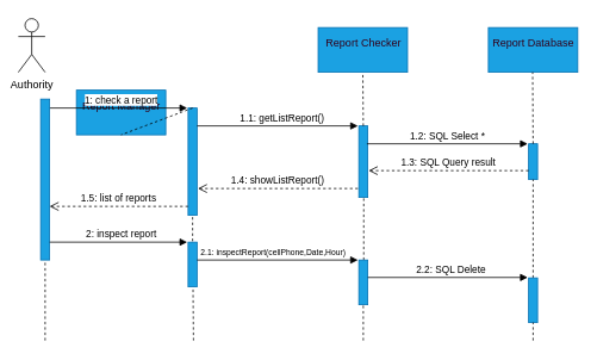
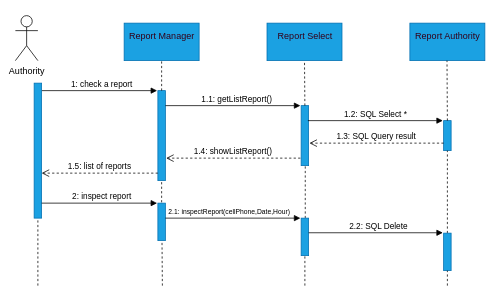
- <mxCell id="3" value="&lt;div&gt;&lt;font color=&quot;#33001A&quot;&gt;Report Checker&lt;br&gt;&lt;/font&gt;&lt;/div&gt;&lt;div&gt;&lt;br&gt;&lt;/div&gt;" style="html=1;fillColor=#1ba1e2;strokeColor=#006EAF;fontColor=#ffffff;" parent="1" vertex="1"><mxGeometry x="355.5" y="30" width="100" height="50" as="geometry" /></mxCell>
+ <mxCell id="3" value="&lt;div&gt;&lt;font color=&quot;#33001A&quot;&gt;Report Select&lt;br&gt;&lt;/font&gt;&lt;/div&gt;&lt;div&gt;&lt;br&gt;&lt;/div&gt;" style="html=1;fillColor=#1ba1e2;strokeColor=#006EAF;fontColor=#ffffff;" parent="1" vertex="1"><mxGeometry x="355.5" y="30" width="100" height="50" as="geometry" /></mxCell>
- <mxCell id="7" value="&lt;div&gt;&lt;font color=&quot;#33001A&quot;&gt;Report Database&lt;/font&gt;&lt;/div&gt;&lt;div&gt;&lt;br&gt;&lt;/div&gt;" style="html=1;fillColor=#1ba1e2;strokeColor=#006EAF;fontColor=#ffffff;" parent="1" vertex="1"><mxGeometry x="546" y="30" width="100" height="50" as="geometry" /></mxCell>
+ <mxCell id="7" value="&lt;div&gt;&lt;font color=&quot;#33001A&quot;&gt;Report Authority&lt;/font&gt;&lt;/div&gt;&lt;div&gt;&lt;br&gt;&lt;/div&gt;" style="html=1;fillColor=#1ba1e2;strokeColor=#006EAF;fontColor=#ffffff;" parent="1" vertex="1"><mxGeometry x="546" y="30" width="100" height="50" as="geometry" /></mxCell>
- <mxCell id="6" value="&lt;div&gt;&lt;font color=&quot;#33001A&quot;&gt;Report Manager&lt;/font&gt;&lt;/div&gt;&lt;div&gt;&lt;br&gt;&lt;/div&gt;" style="html=1;fillColor=#1ba1e2;strokeColor=#006EAF;fontColor=#ffffff;" parent="1" vertex="1"><mxGeometry x="85" y="100" width="100" height="50" as="geometry" /></mxCell>
+ <mxCell id="6" value="&lt;div&gt;&lt;font color=&quot;#33001A&quot;&gt;Report Manager&lt;/font&gt;&lt;/div&gt;&lt;div&gt;&lt;br&gt;&lt;/div&gt;" style="html=1;fillColor=#1ba1e2;strokeColor=#006EAF;fontColor=#ffffff;" parent="1" vertex="1"><mxGeometry x="165" y="30" width="100" height="50" as="geometry" /></mxCell>
